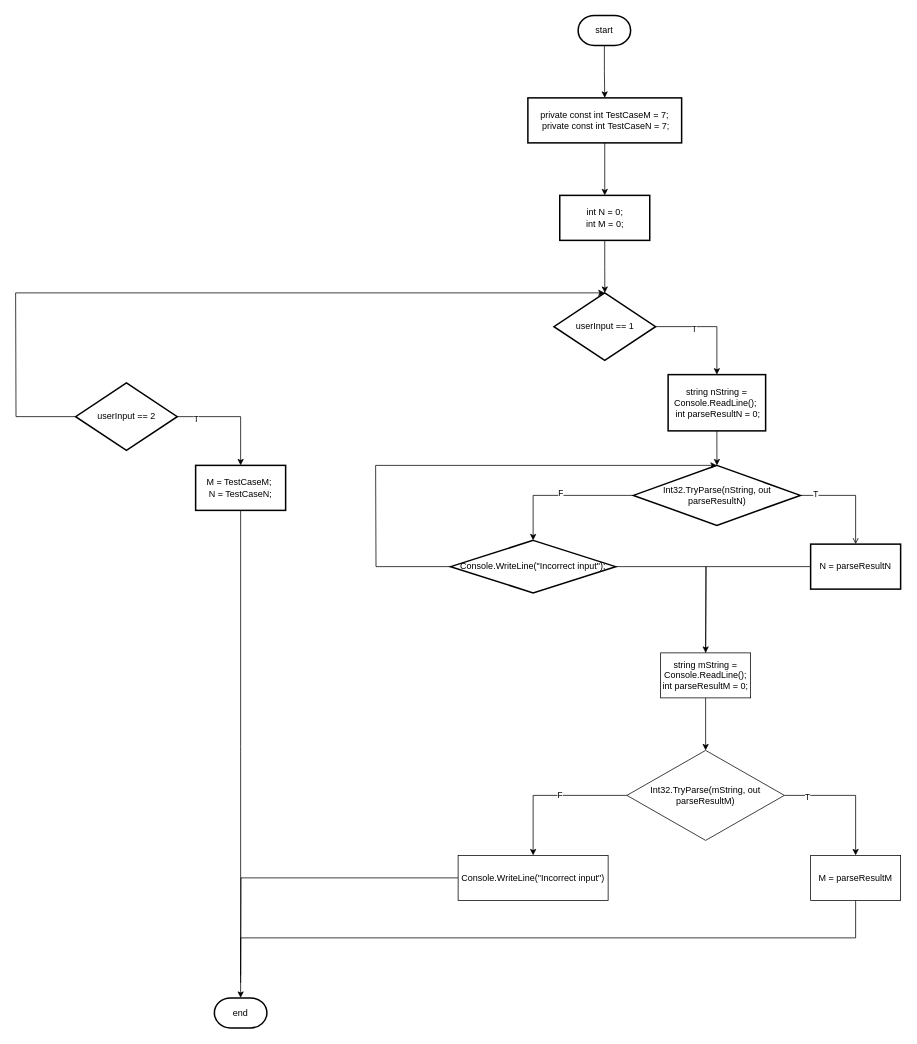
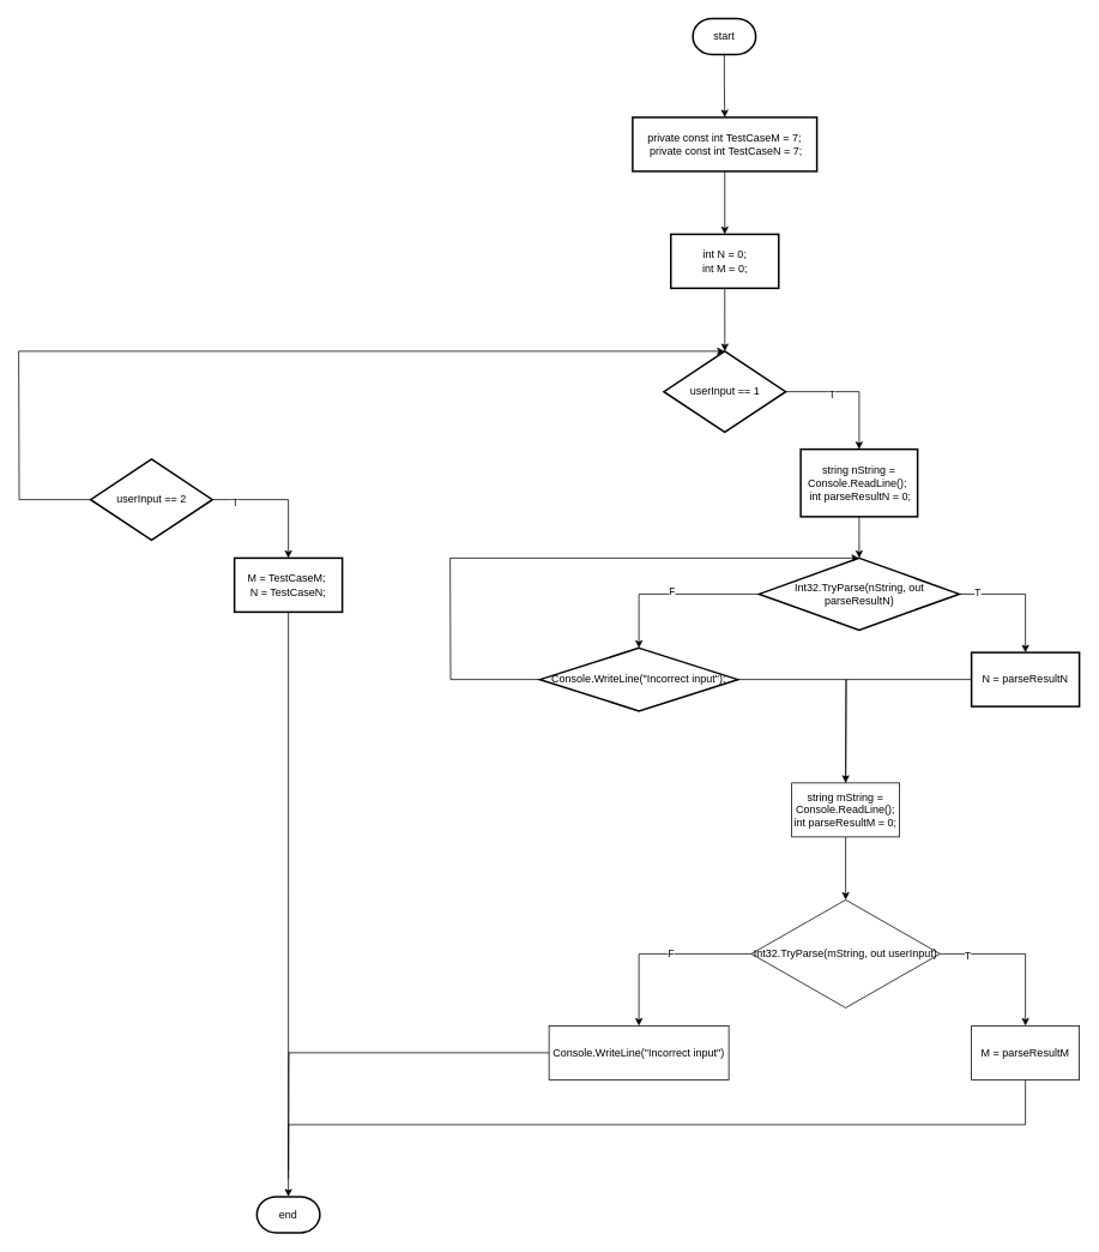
- <mxCell id="17" value="" style="edgeStyle=orthogonalEdgeStyle;rounded=0;orthogonalLoop=1;jettySize=auto;html=1;endArrow=open;" edge="1" parent="1" source="21" target="23"><mxGeometry relative="1" as="geometry" /></mxCell>
+ <mxCell id="17" value="" style="edgeStyle=orthogonalEdgeStyle;rounded=0;orthogonalLoop=1;jettySize=auto;html=1;" edge="1" parent="1" source="21" target="23"><mxGeometry relative="1" as="geometry" /></mxCell>
- <mxCell id="34" value="Int32.TryParse(mString, out parseResultM)" style="rhombus;whiteSpace=wrap;html=1;rounded=0;" vertex="1" parent="1"><mxGeometry x="835" y="1000" width="210" height="120" as="geometry" /></mxCell>
+ <mxCell id="34" value="Int32.TryParse(mString, out userInput)" style="rhombus;whiteSpace=wrap;html=1;rounded=0;" vertex="1" parent="1"><mxGeometry x="835" y="1000" width="210" height="120" as="geometry" /></mxCell>
